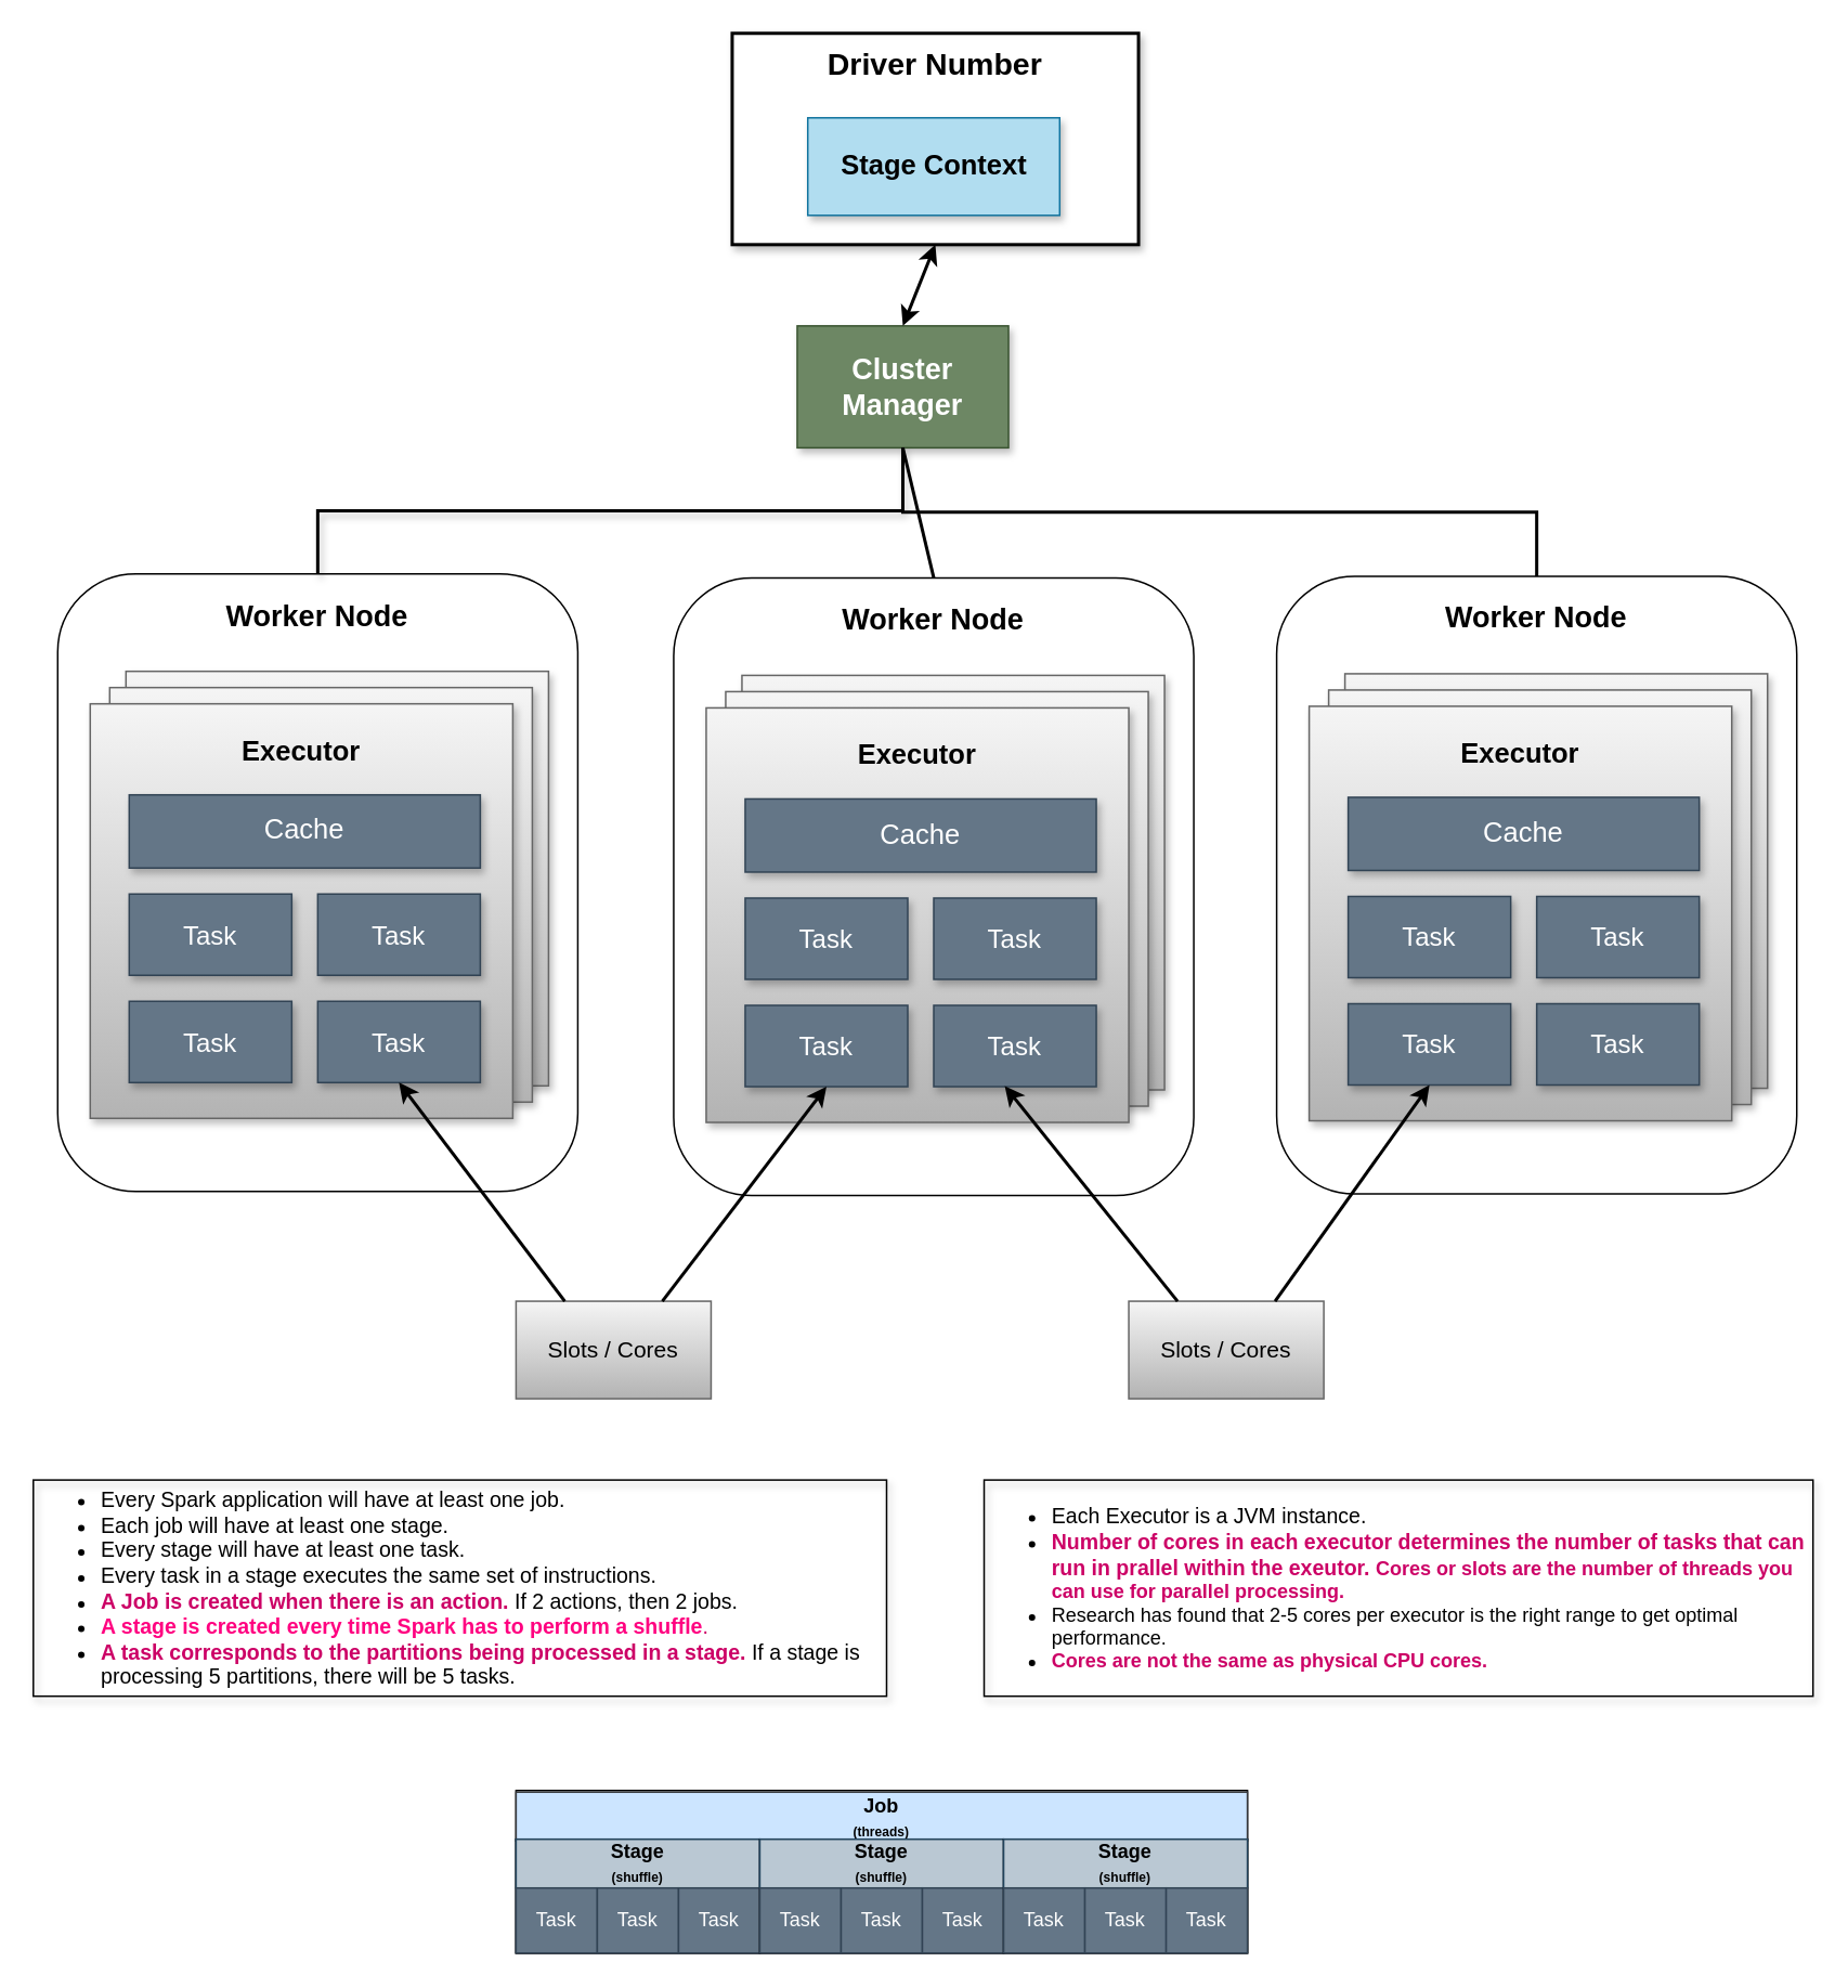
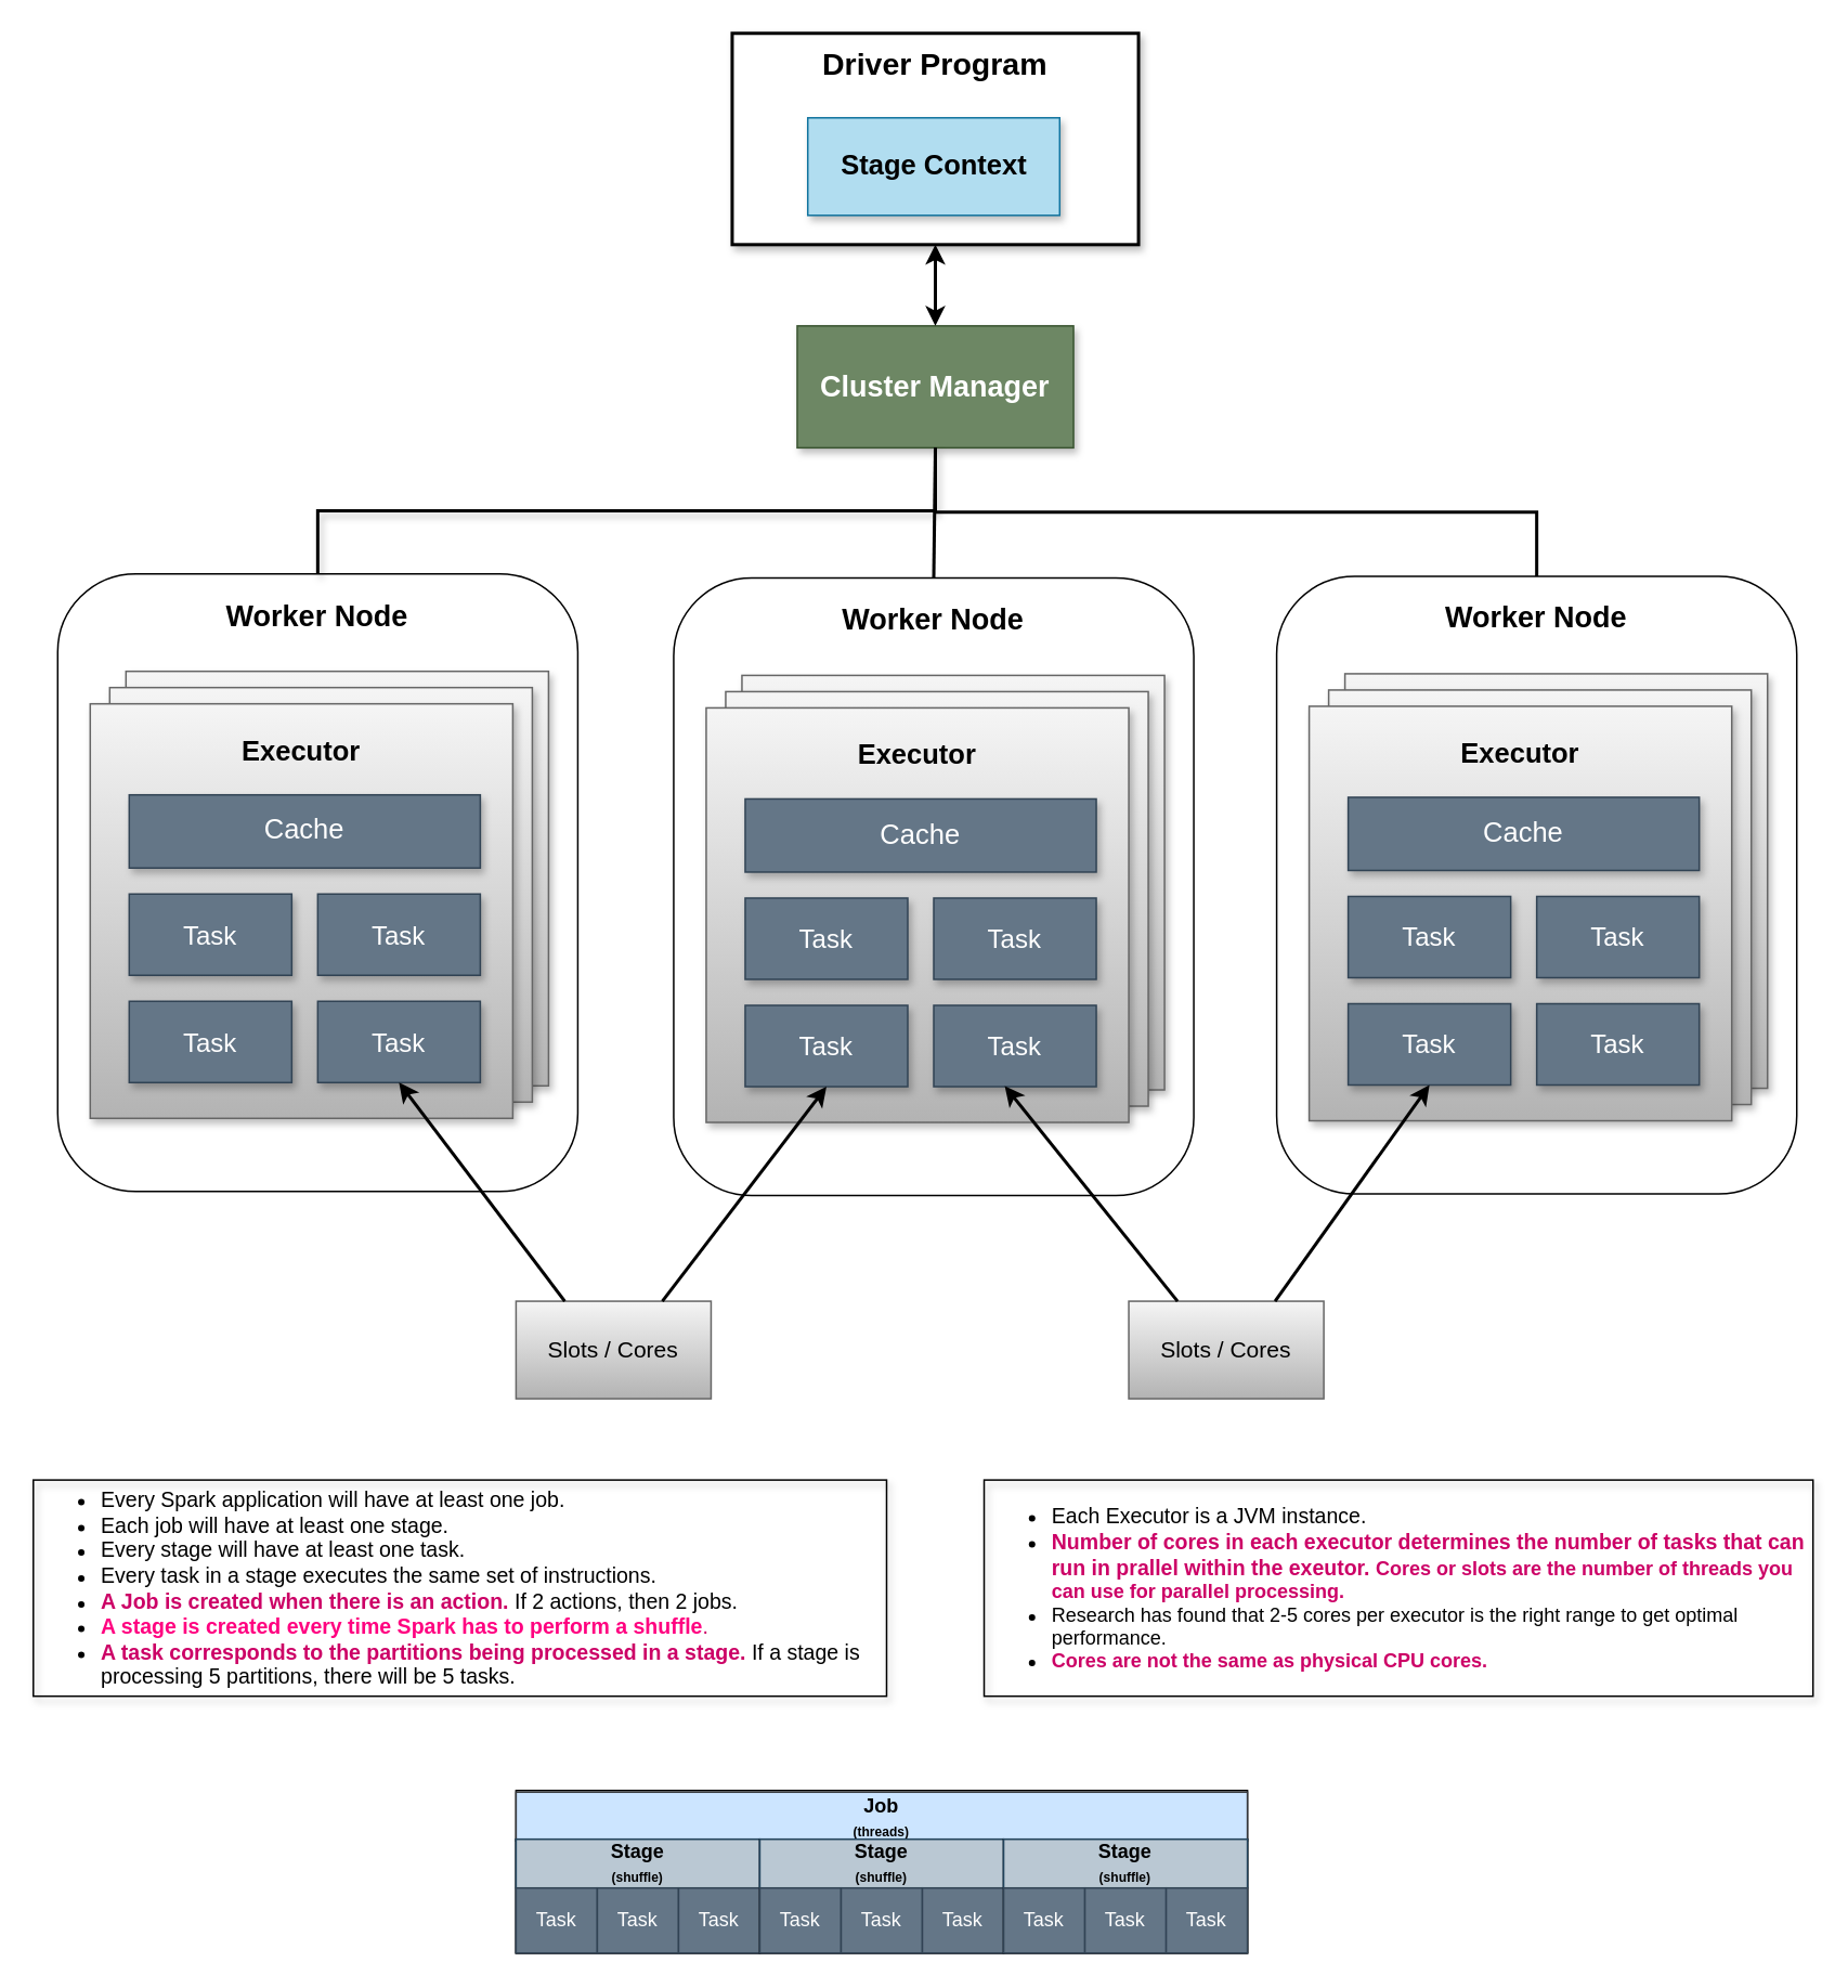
- <mxCell id="6" value="&lt;font style=&quot;font-size: 19px;&quot;&gt;&lt;b&gt;Driver Number&lt;/b&gt;&lt;/font&gt;" style="text;html=1;align=center;verticalAlign=middle;whiteSpace=wrap;rounded=0;shadow=1;" parent="1" vertex="1"><mxGeometry x="450" y="20" width="250" height="40" as="geometry" /></mxCell>
+ <mxCell id="6" value="&lt;font style=&quot;font-size: 19px;&quot;&gt;&lt;b&gt;Driver Program&lt;/b&gt;&lt;/font&gt;" style="text;html=1;align=center;verticalAlign=middle;whiteSpace=wrap;rounded=0;shadow=1;" parent="1" vertex="1"><mxGeometry x="450" y="20" width="250" height="40" as="geometry" /></mxCell>
- <mxCell id="8" value="&lt;font style=&quot;font-size: 18px;&quot;&gt;&lt;b&gt;Cluster Manager&lt;/b&gt;&lt;/font&gt;" style="rounded=0;whiteSpace=wrap;html=1;fillColor=#6d8764;strokeColor=#3A5431;fontColor=#ffffff;shadow=1;" parent="1" vertex="1"><mxGeometry x="490" y="200" width="130" height="75" as="geometry" /></mxCell>
+ <mxCell id="8" value="&lt;font style=&quot;font-size: 18px;&quot;&gt;&lt;b&gt;Cluster Manager&lt;/b&gt;&lt;/font&gt;" style="rounded=0;whiteSpace=wrap;html=1;fillColor=#6d8764;strokeColor=#3A5431;fontColor=#ffffff;shadow=1;" parent="1" vertex="1"><mxGeometry x="490" y="200" width="170" height="75" as="geometry" /></mxCell>
